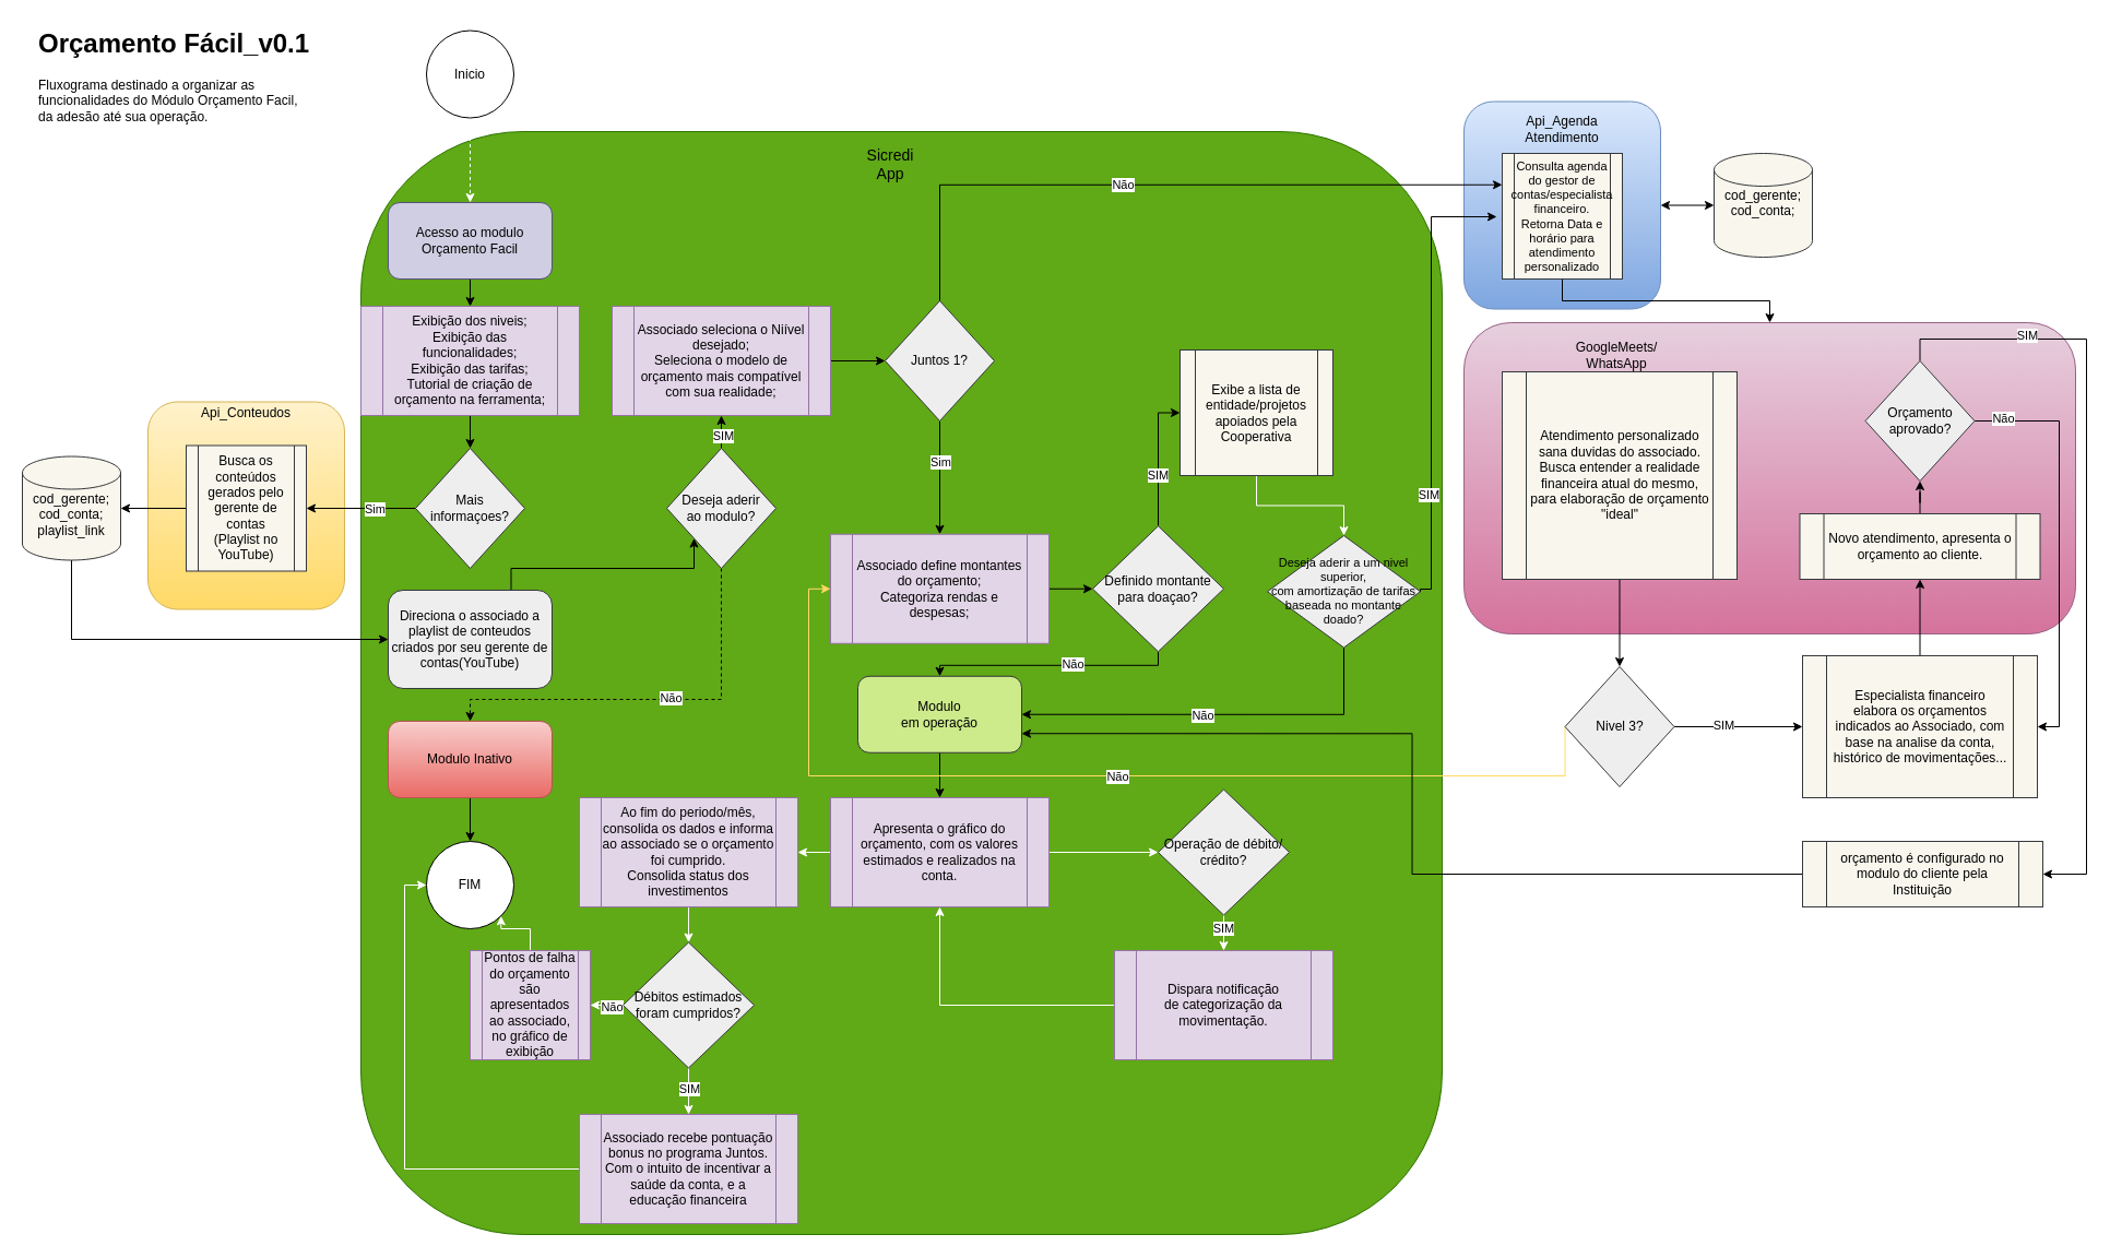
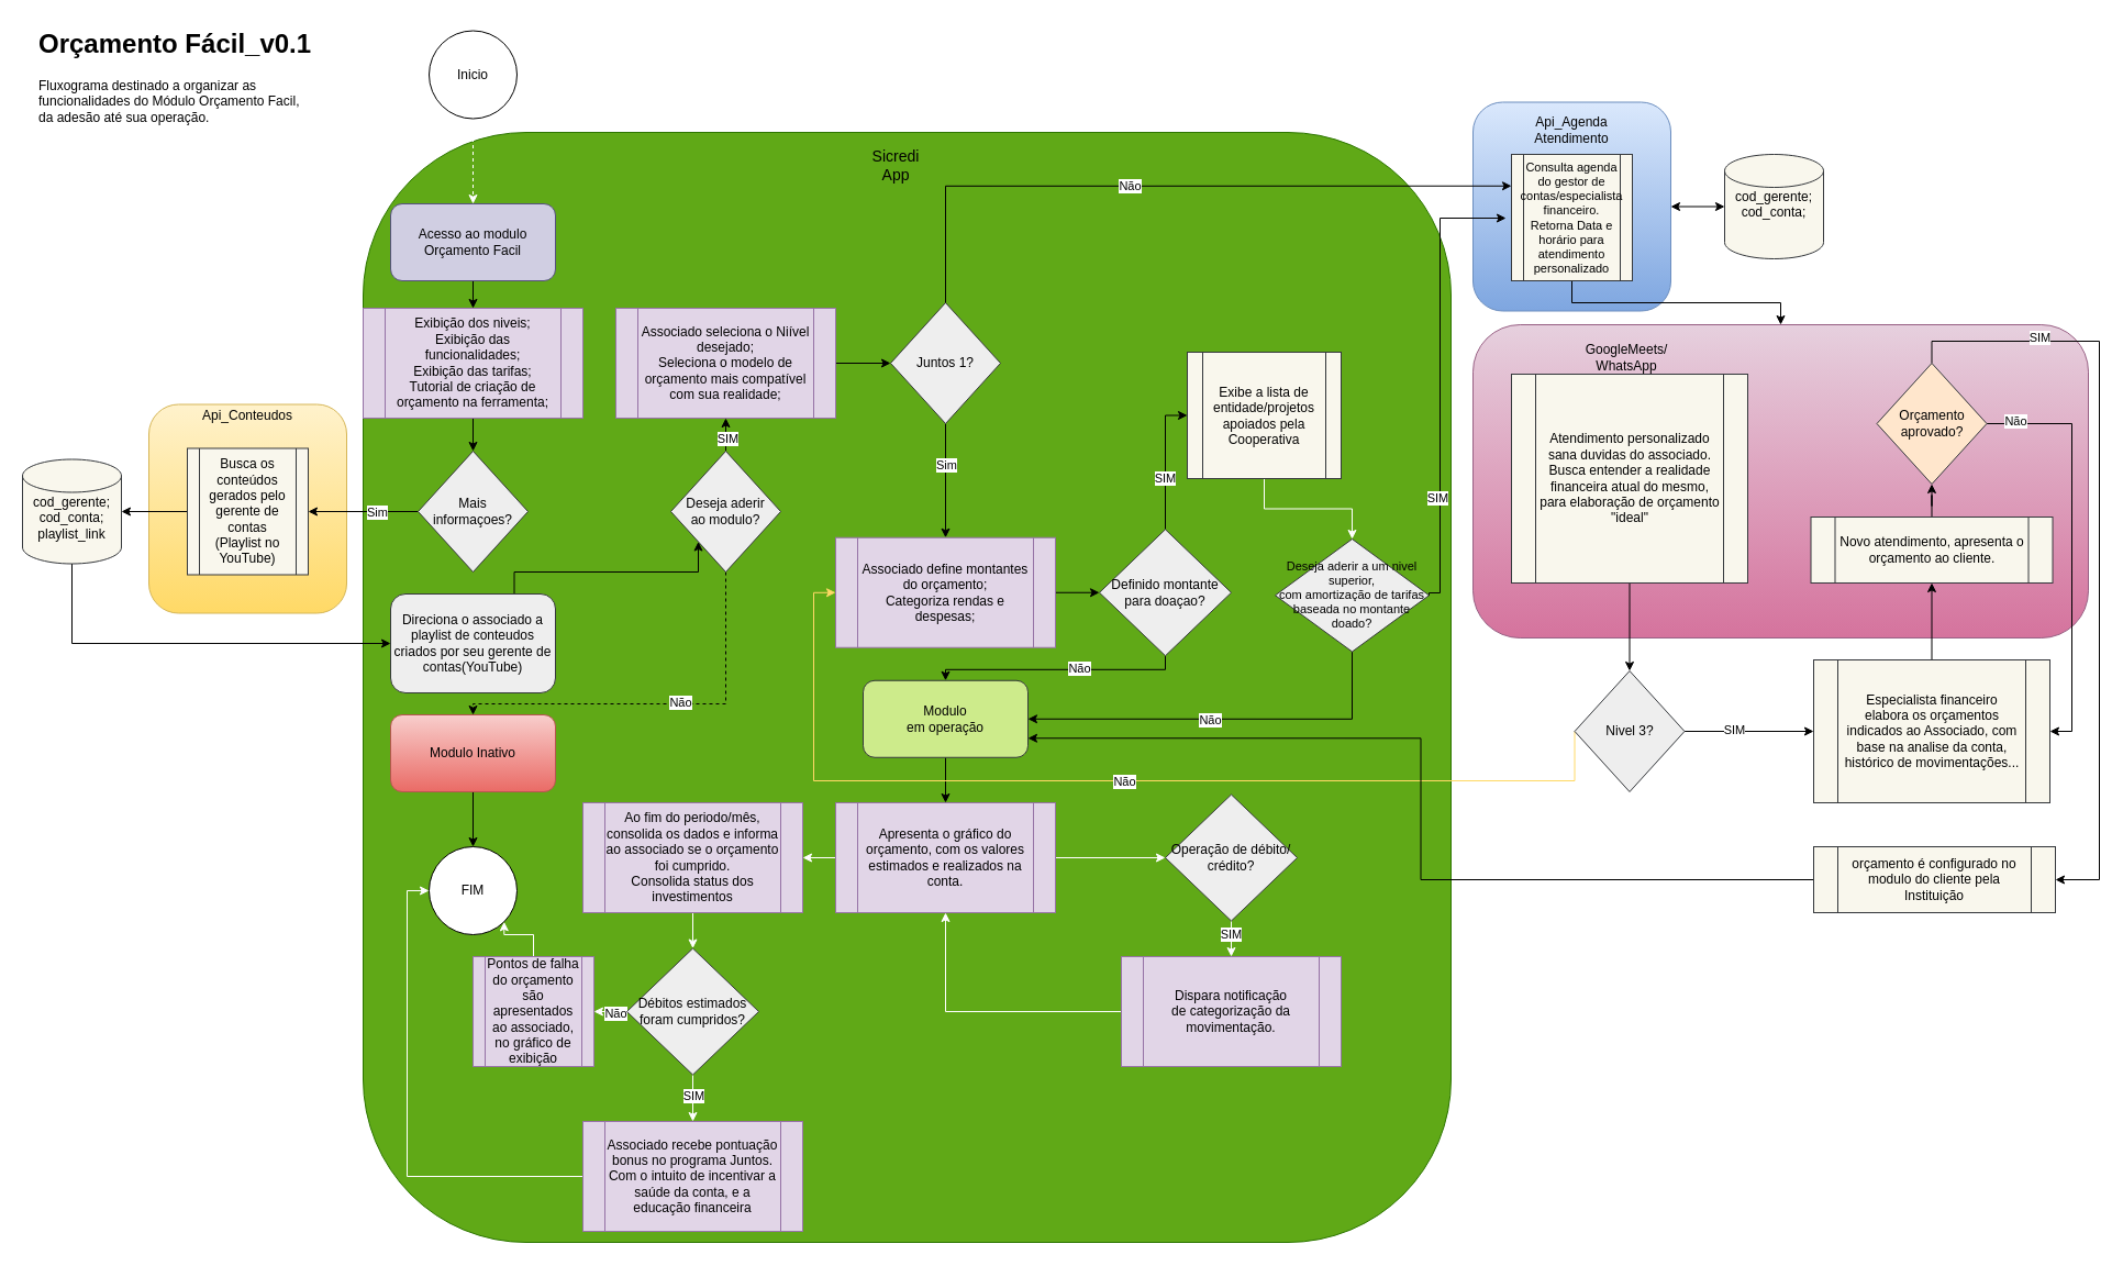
- <mxCell id="70" value="&lt;font color=&quot;#000000&quot;&gt;Orçamento aprovado?&lt;br&gt;&lt;/font&gt;" style="rhombus;whiteSpace=wrap;html=1;fillColor=#eeeeee;strokeColor=#36393d;" vertex="1" parent="1"><mxGeometry x="1707.5" y="330" width="100" height="110" as="geometry" /></mxCell>
+ <mxCell id="70" value="&lt;font color=&quot;#000000&quot;&gt;Orçamento aprovado?&lt;br&gt;&lt;/font&gt;" style="rhombus;whiteSpace=wrap;html=1;fillColor=#ffe6cc;strokeColor=#36393d;" vertex="1" parent="1"><mxGeometry x="1707.5" y="330" width="100" height="110" as="geometry" /></mxCell>
- <mxCell id="74" value="Modulo Inativo" style="rounded=1;whiteSpace=wrap;html=1;fillColor=#f8cecc;strokeColor=#b85450;gradientColor=#ea6b66;" vertex="1" parent="1"><mxGeometry x="355" y="660" width="150" height="70" as="geometry" /></mxCell>
+ <mxCell id="74" value="Modulo Inativo" style="rounded=1;whiteSpace=wrap;html=1;fillColor=#f8cecc;strokeColor=#b85450;gradientColor=#ea6b66;" vertex="1" parent="1"><mxGeometry x="355" y="650" width="150" height="70" as="geometry" /></mxCell>
